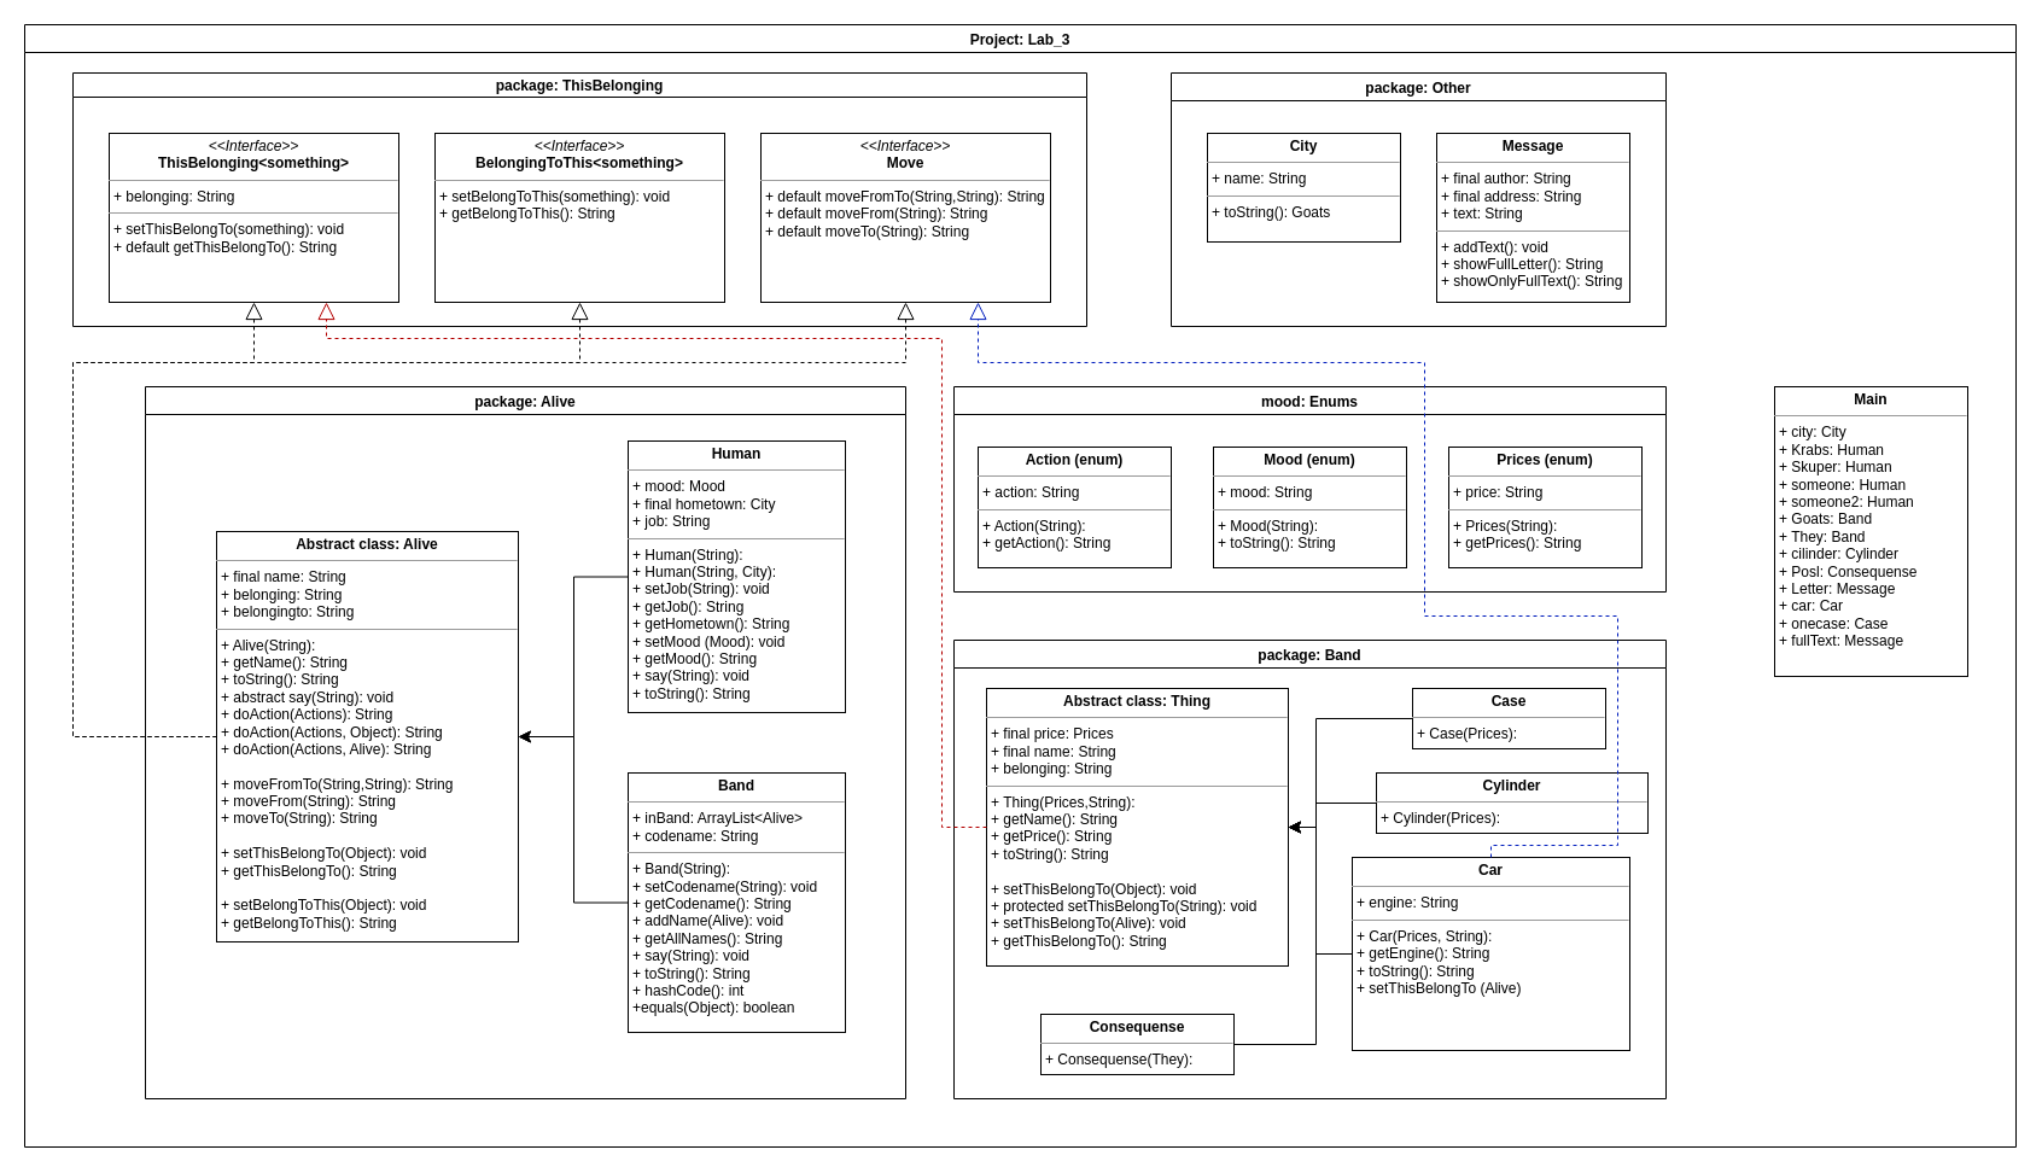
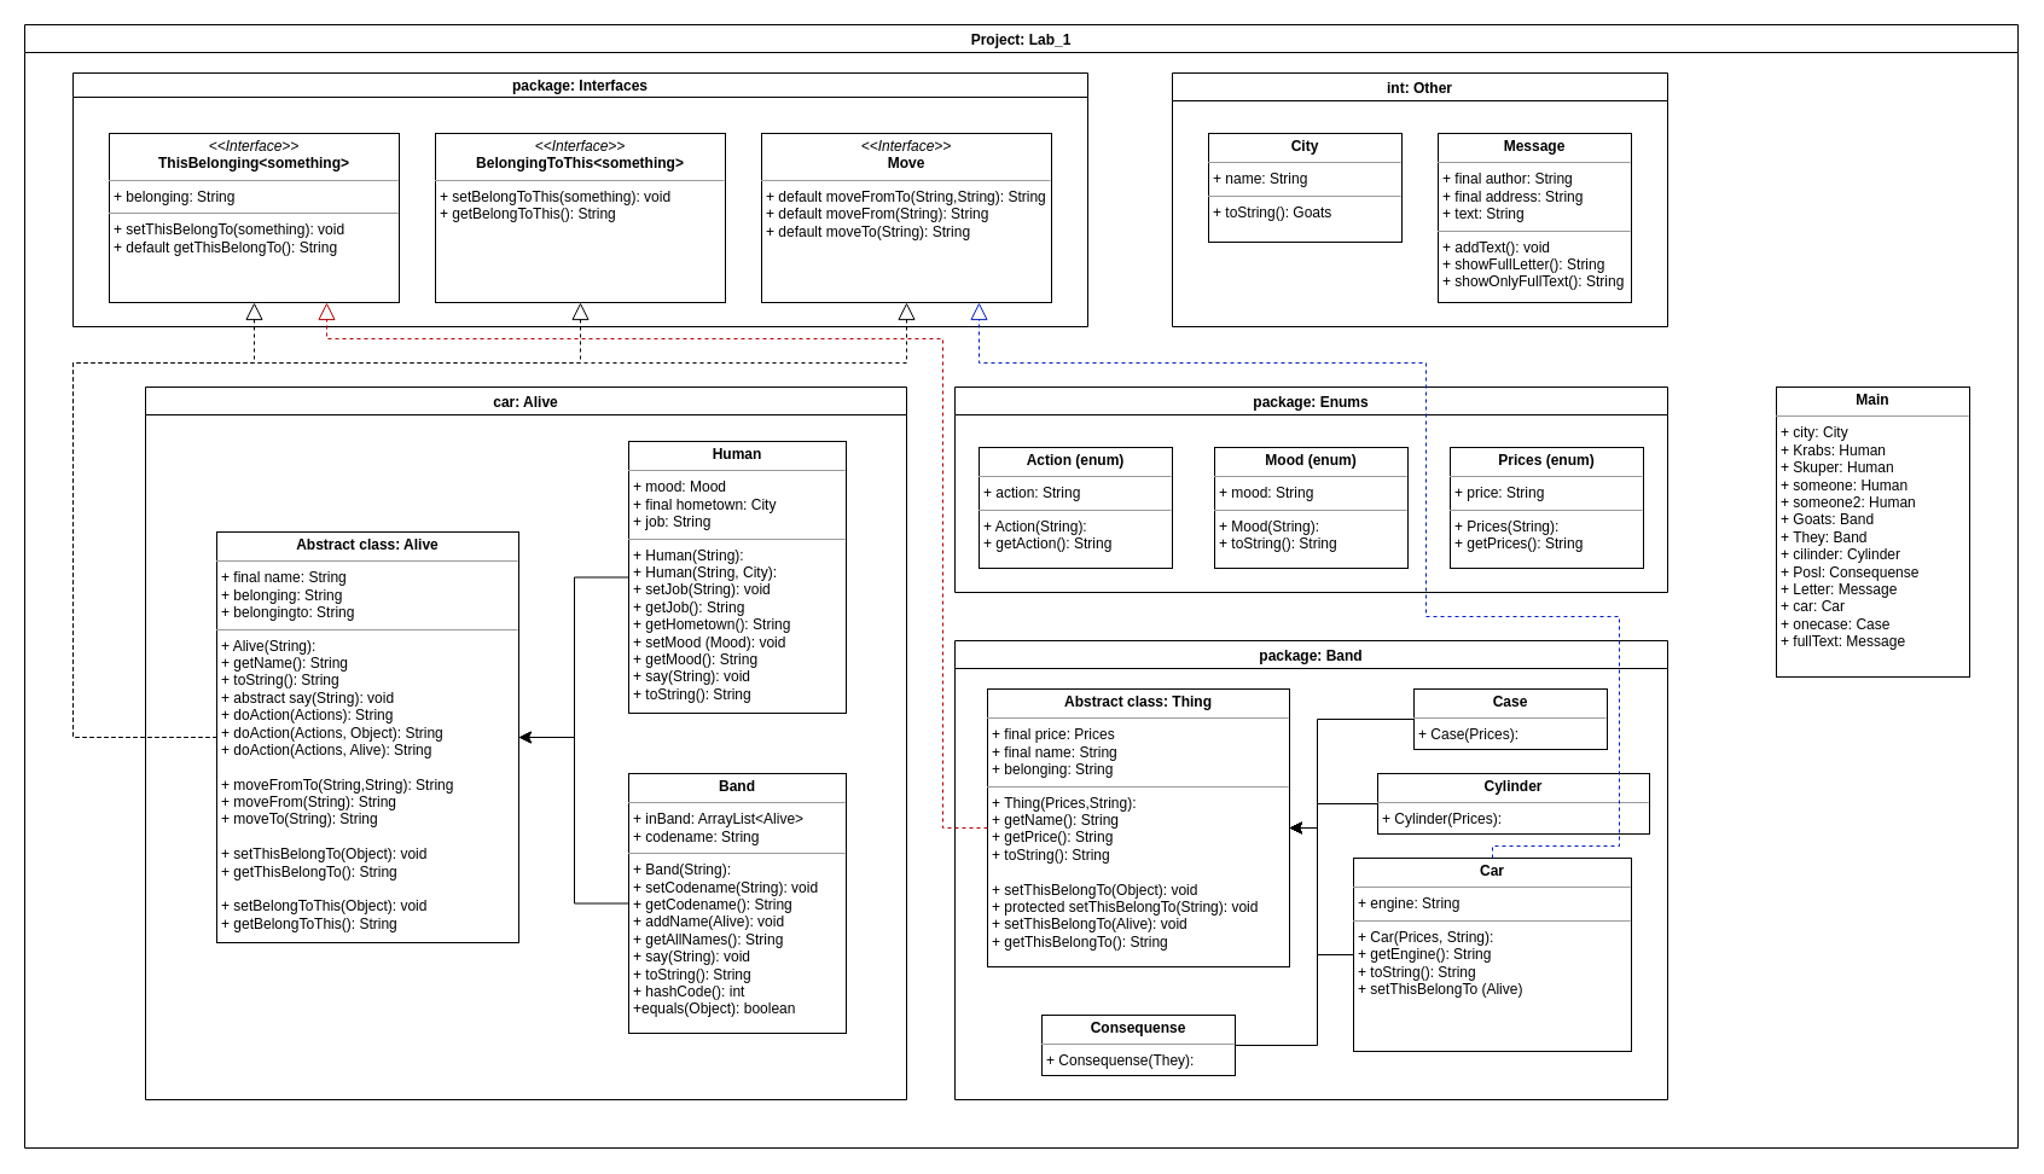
- <mxCell id="35" value="Project: Lab_3" style="swimlane;" vertex="1" parent="1"><mxGeometry x="20" width="1650" height="930" as="geometry" y="20" /></mxCell>
+ <mxCell id="35" value="Project: Lab_1" style="swimlane;" vertex="1" parent="1"><mxGeometry x="20" width="1650" height="930" as="geometry" y="20" /></mxCell>
- <mxCell id="6" value="package: ThisBelonging" style="swimlane;startSize=20;" vertex="1" parent="1"><mxGeometry x="60" y="60" width="840" height="210" as="geometry" /></mxCell>
+ <mxCell id="6" value="package: Interfaces" style="swimlane;startSize=20;" vertex="1" parent="1"><mxGeometry x="60" y="60" width="840" height="210" as="geometry" /></mxCell>
- <mxCell id="10" value="package: Other" style="swimlane;" vertex="1" parent="1"><mxGeometry x="970" y="60" width="410" height="210" as="geometry" /></mxCell>
+ <mxCell id="10" value="int: Other" style="swimlane;" vertex="1" parent="1"><mxGeometry x="970" y="60" width="410" height="210" as="geometry" /></mxCell>
- <mxCell id="13" value="package: Alive" style="swimlane;" vertex="1" parent="1"><mxGeometry x="120" y="320" width="630" height="590" as="geometry" /></mxCell>
+ <mxCell id="13" value="car: Alive" style="swimlane;" vertex="1" parent="1"><mxGeometry x="120" y="320" width="630" height="590" as="geometry" /></mxCell>
- <mxCell id="2" value="mood: Enums" style="swimlane;" vertex="1" parent="1"><mxGeometry x="790" y="320" width="590" height="170" as="geometry" /></mxCell>
+ <mxCell id="2" value="package: Enums" style="swimlane;" vertex="1" parent="1"><mxGeometry x="790" y="320" width="590" height="170" as="geometry" /></mxCell>
